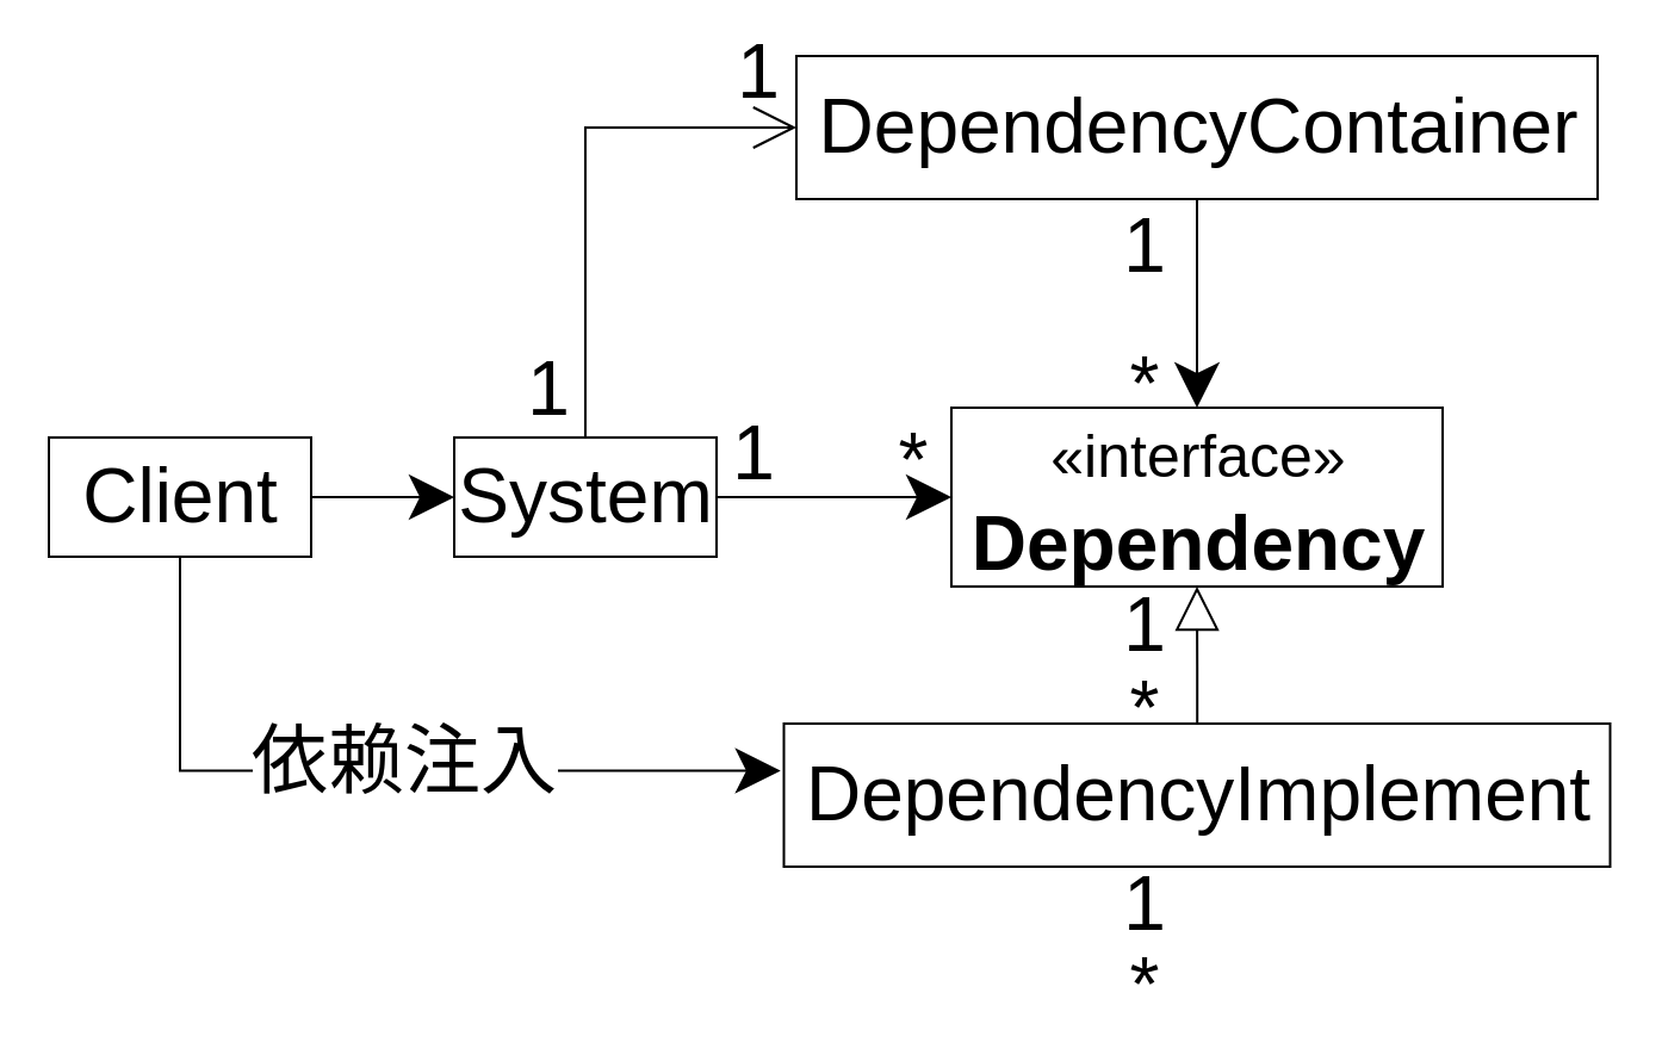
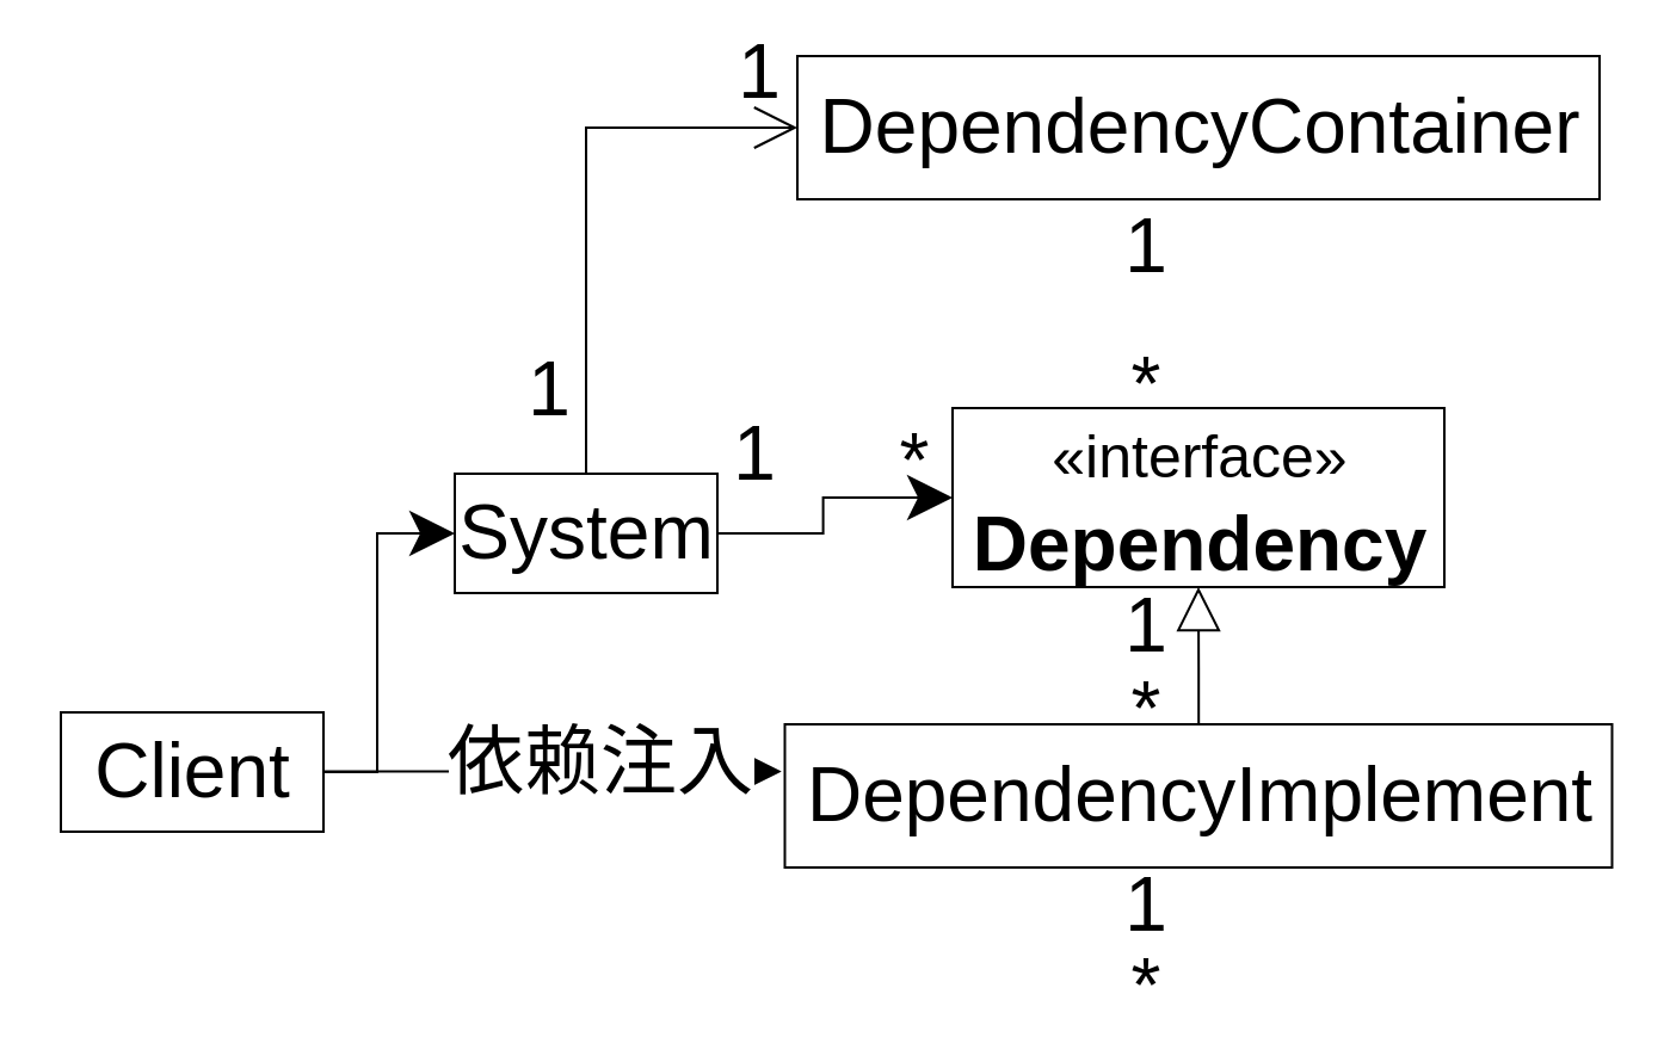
- <mxCell id="12" style="edgeStyle=orthogonalEdgeStyle;rounded=0;orthogonalLoop=1;jettySize=auto;html=1;endSize=16;startSize=16;fontSize=32;" parent="1" source="13" target="7" edge="1"><mxGeometry relative="1" as="geometry" /></mxCell>
- <mxCell id="11" value="Client" style="html=1;fontSize=32;" parent="1" vertex="1"><mxGeometry x="20" y="183" width="110" height="50" as="geometry" /></mxCell>
+ <mxCell id="11" value="Client" style="html=1;fontSize=32;" parent="1" vertex="1"><mxGeometry x="25" y="298" width="110" height="50" as="geometry" /></mxCell>
- <mxCell id="4" value="System" style="html=1;fontSize=32;" parent="1" vertex="1"><mxGeometry x="190" y="183" width="110" height="50" as="geometry" /></mxCell>
+ <mxCell id="4" value="System" style="html=1;fontSize=32;" parent="1" vertex="1"><mxGeometry x="190" y="198" width="110" height="50" as="geometry" /></mxCell>
